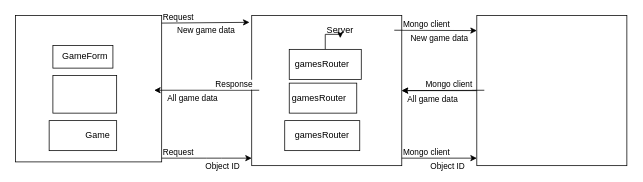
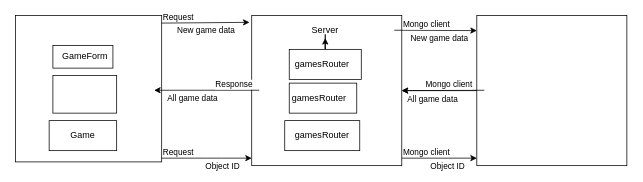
- <mxCell id="6" value="Server" style="text;html=1;strokeColor=none;fillColor=none;align=center;verticalAlign=middle;whiteSpace=wrap;rounded=0;" vertex="1" parent="1"><mxGeometry x="395" y="30" width="116" height="20" as="geometry" /></mxCell>
+ <mxCell id="6" value="Server" style="text;html=1;strokeColor=none;fillColor=none;align=center;verticalAlign=middle;whiteSpace=wrap;rounded=0;" vertex="1" parent="1"><mxGeometry x="375" y="30" width="116" height="20" as="geometry" /></mxCell>
- <mxCell id="28" value="Game" style="text;html=1;strokeColor=none;fillColor=none;align=center;verticalAlign=middle;whiteSpace=wrap;rounded=0;" vertex="1" parent="1"><mxGeometry x="110" y="170" width="40" height="20" as="geometry" /></mxCell>
+ <mxCell id="28" value="Game" style="text;html=1;strokeColor=none;fillColor=none;align=center;verticalAlign=middle;whiteSpace=wrap;rounded=0;" vertex="1" parent="1"><mxGeometry x="90" y="170" width="40" height="20" as="geometry" /></mxCell>
